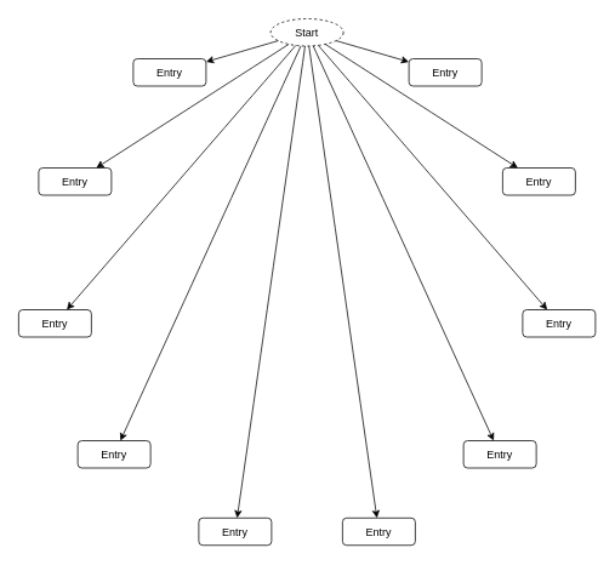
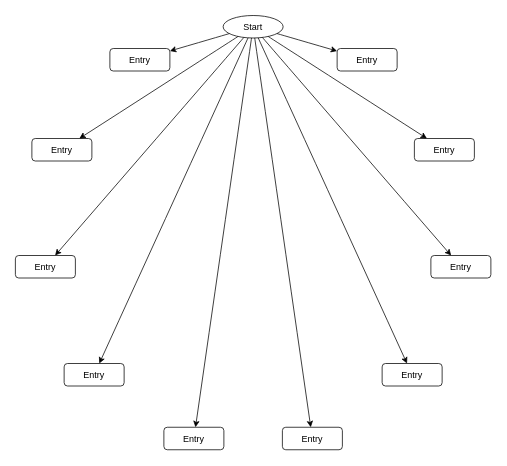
- <mxCell id="2" value="Start" style="ellipse;dashed=1;" vertex="1" parent="1"><mxGeometry x="297" y="20" width="80" height="30" as="geometry" /></mxCell>
+ <mxCell id="2" value="Start" style="ellipse" vertex="1" parent="1"><mxGeometry x="297" y="20" width="80" height="30" as="geometry" /></mxCell>
